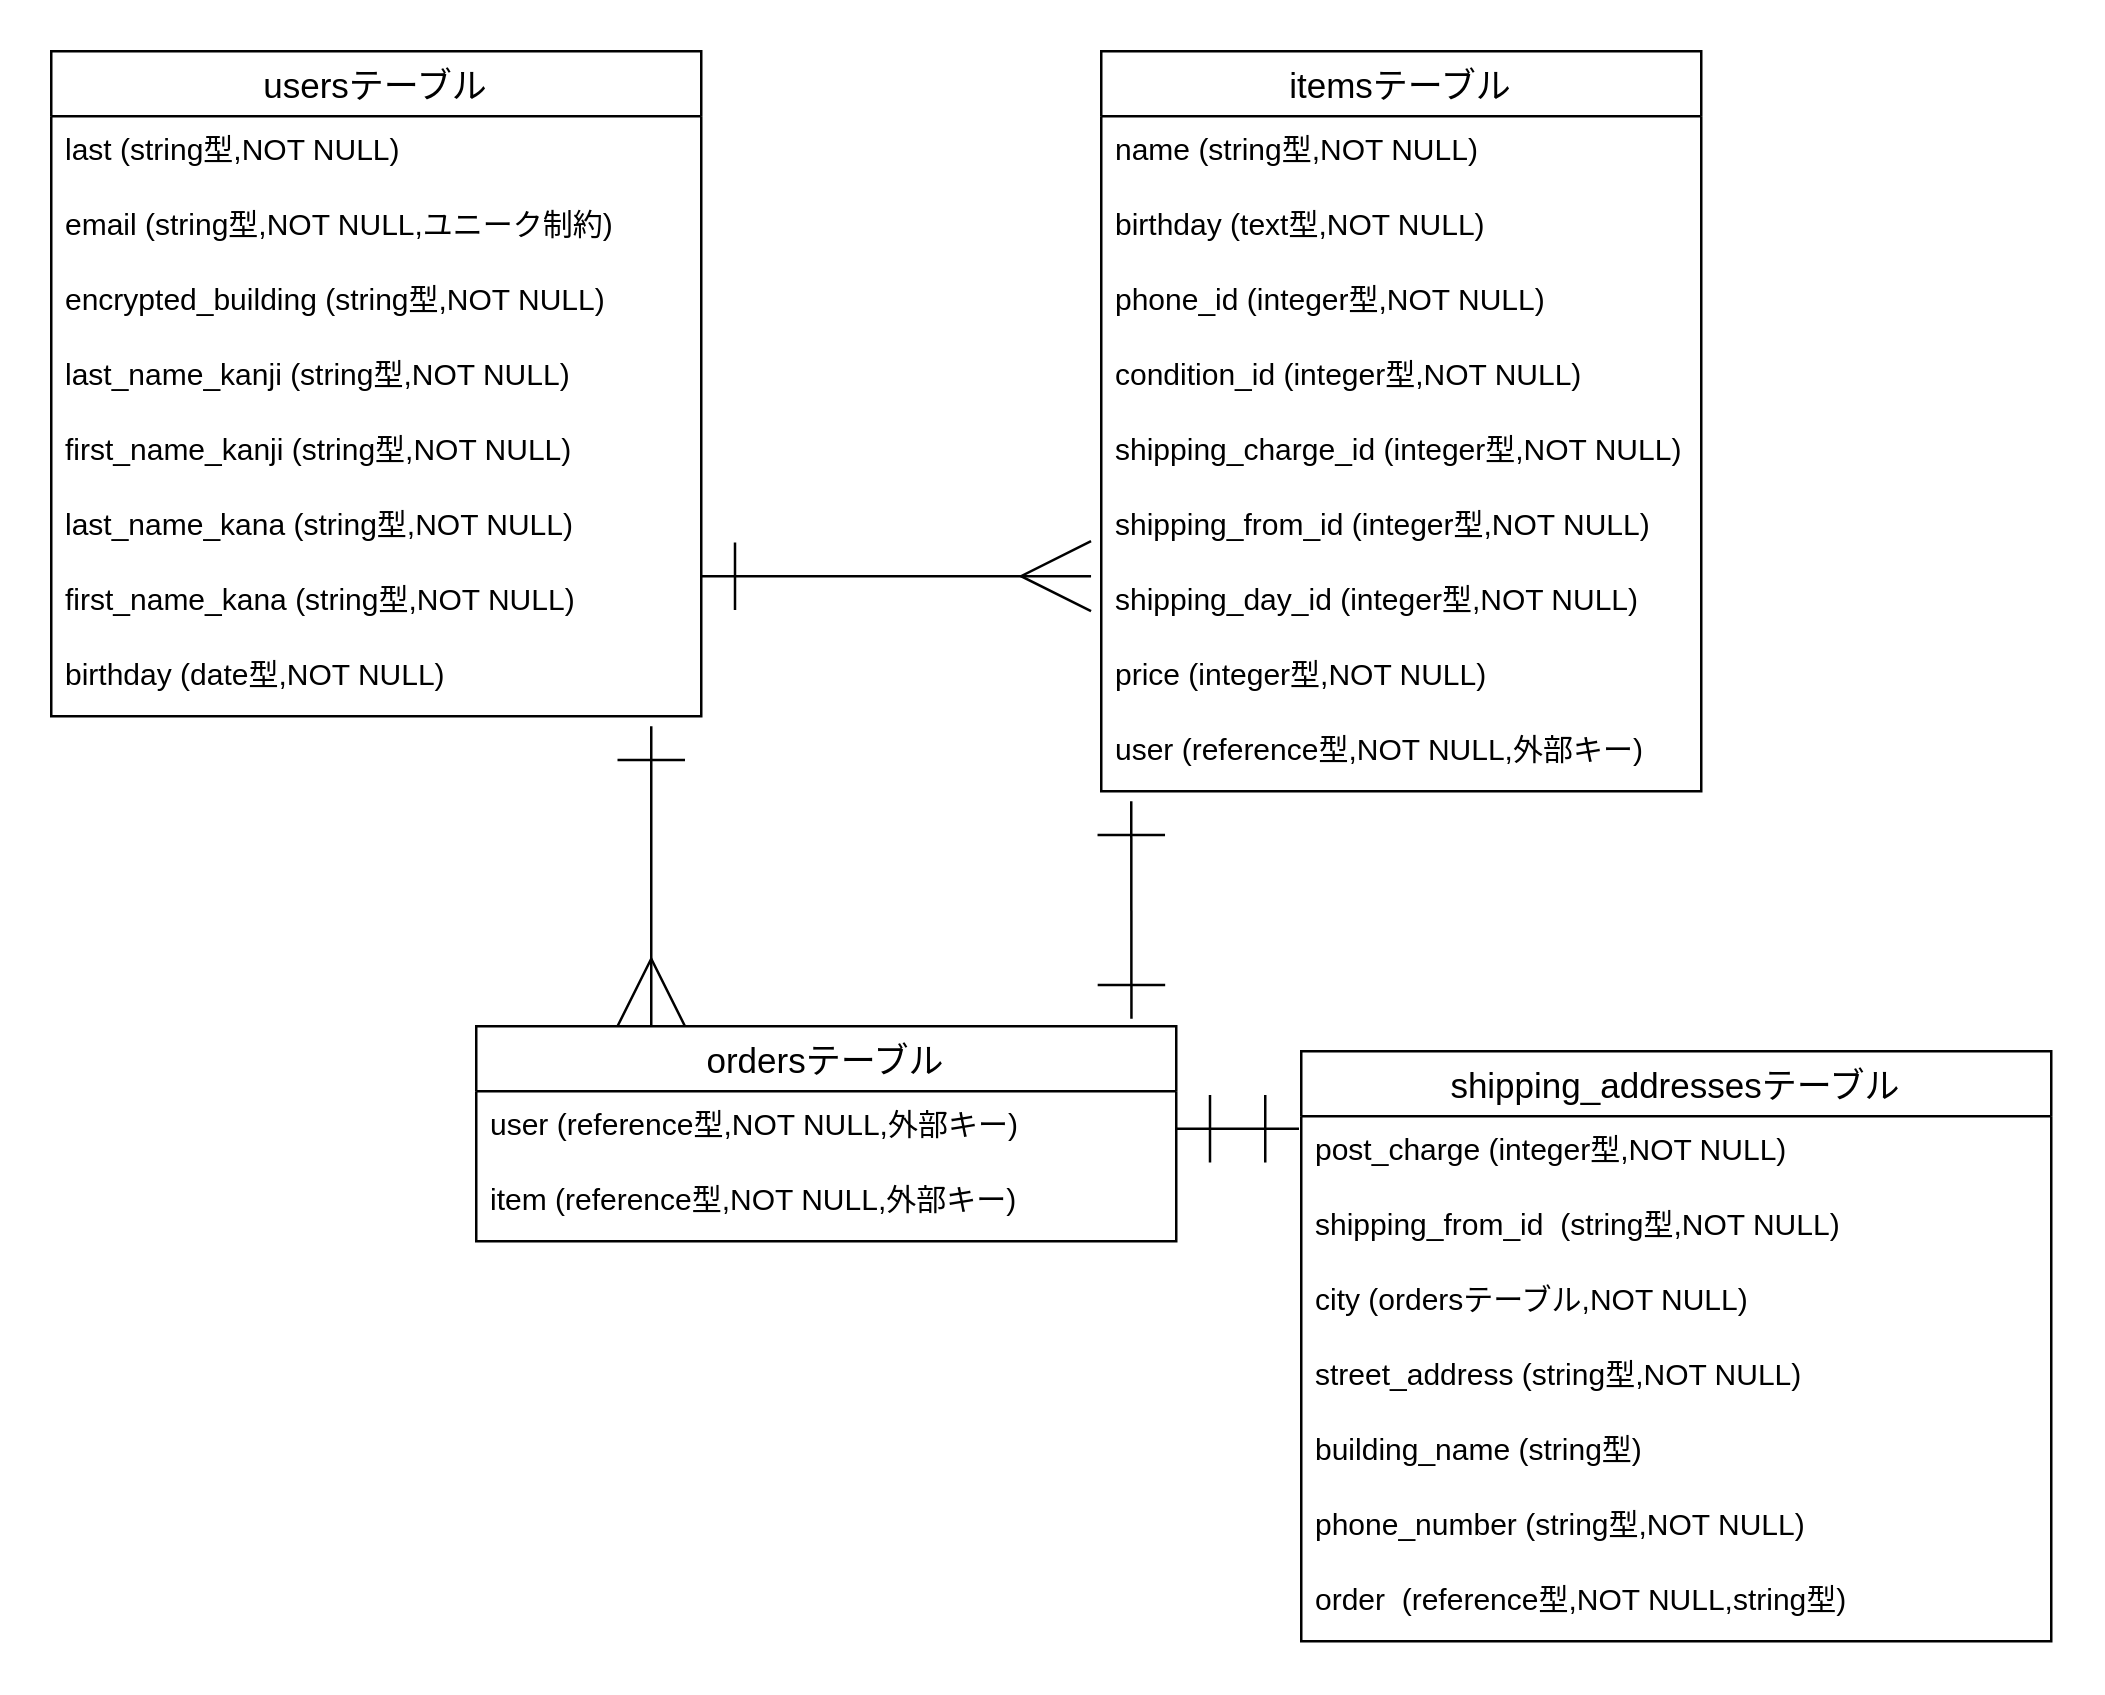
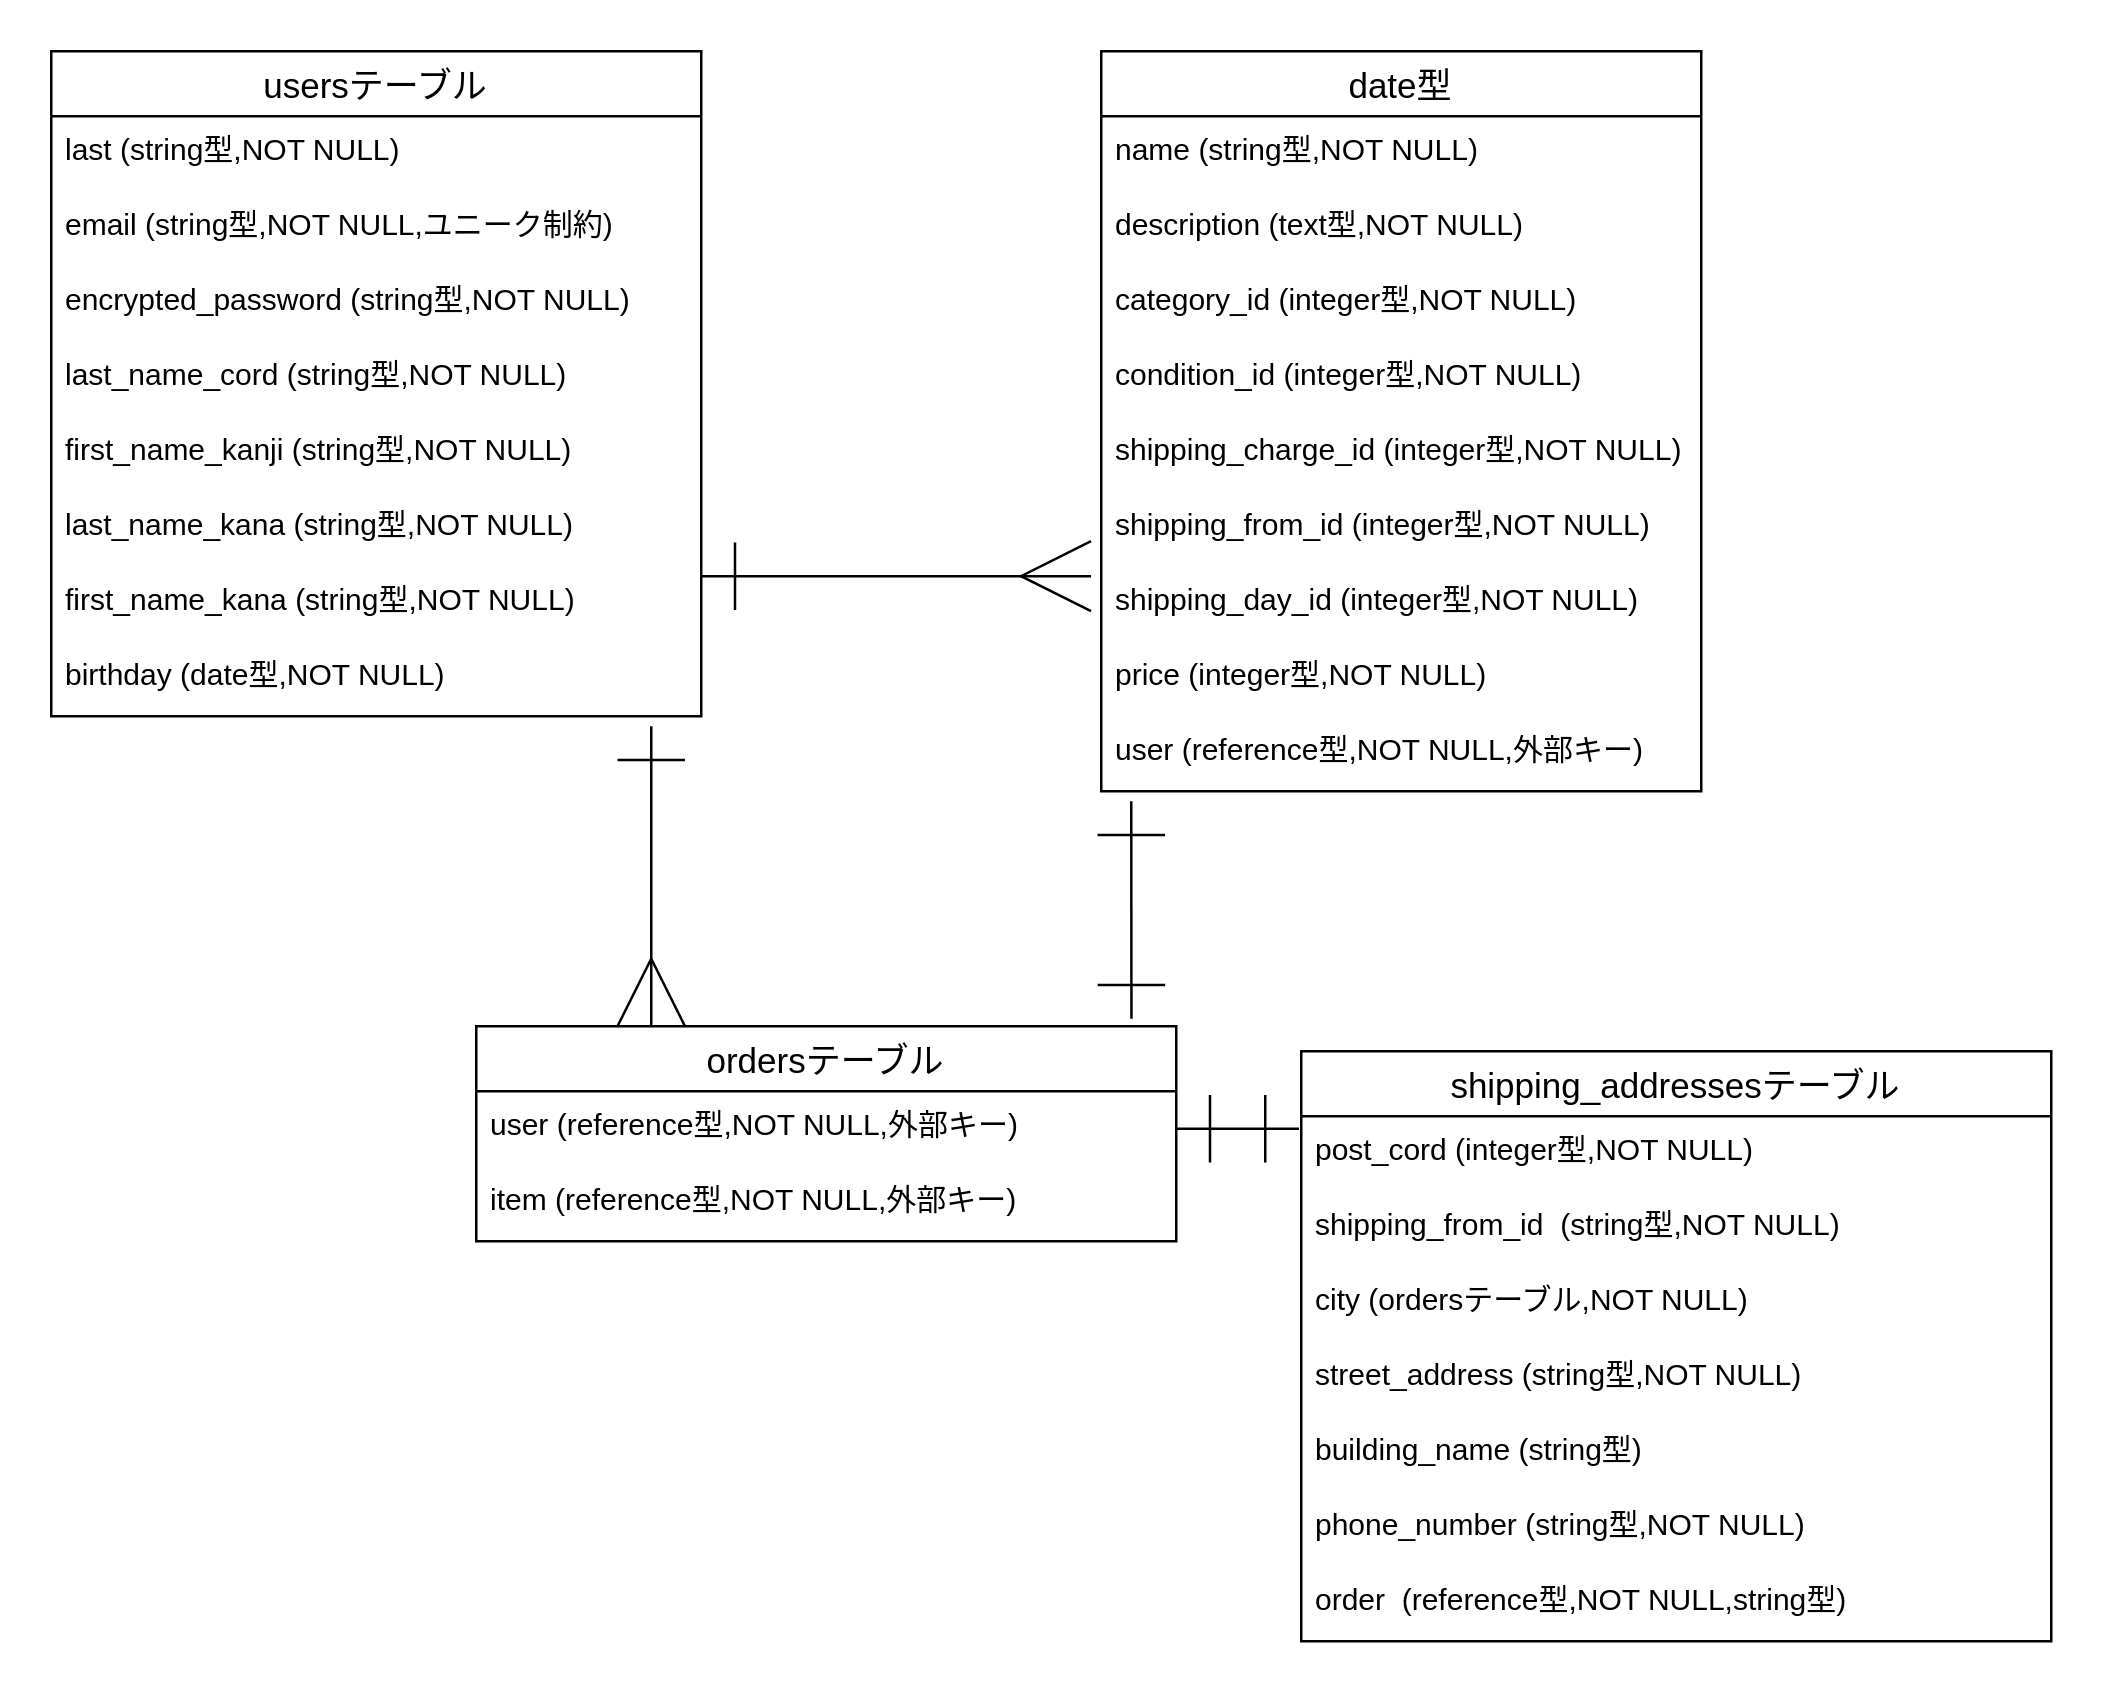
- <mxCell id="11" value="itemsテーブル" style="swimlane;fontStyle=0;childLayout=stackLayout;horizontal=1;startSize=26;horizontalStack=0;resizeParent=1;resizeParentMax=0;resizeLast=0;collapsible=1;marginBottom=0;align=center;fontSize=14;" vertex="1" parent="1"><mxGeometry x="440" y="20" width="240" height="296" as="geometry" /></mxCell>
+ <mxCell id="11" value="date型" style="swimlane;fontStyle=0;childLayout=stackLayout;horizontal=1;startSize=26;horizontalStack=0;resizeParent=1;resizeParentMax=0;resizeLast=0;collapsible=1;marginBottom=0;align=center;fontSize=14;" vertex="1" parent="1"><mxGeometry x="440" y="20" width="240" height="296" as="geometry" /></mxCell>
- <mxCell id="13" value="birthday (text型,NOT NULL)&#10;" style="text;strokeColor=none;fillColor=none;spacingLeft=4;spacingRight=4;overflow=hidden;rotatable=0;points=[[0,0.5],[1,0.5]];portConstraint=eastwest;fontSize=12;" vertex="1" parent="11"><mxGeometry y="56" width="240" height="30" as="geometry" /></mxCell>
+ <mxCell id="13" value="description (text型,NOT NULL)&#10;" style="text;strokeColor=none;fillColor=none;spacingLeft=4;spacingRight=4;overflow=hidden;rotatable=0;points=[[0,0.5],[1,0.5]];portConstraint=eastwest;fontSize=12;" vertex="1" parent="11"><mxGeometry y="56" width="240" height="30" as="geometry" /></mxCell>
- <mxCell id="5" value="encrypted_building (string型,NOT NULL)" style="text;strokeColor=none;fillColor=none;spacingLeft=4;spacingRight=4;overflow=hidden;rotatable=0;points=[[0,0.5],[1,0.5]];portConstraint=eastwest;fontSize=12;" vertex="1" parent="2"><mxGeometry y="86" width="260" height="30" as="geometry" /></mxCell>
+ <mxCell id="5" value="encrypted_password (string型,NOT NULL)" style="text;strokeColor=none;fillColor=none;spacingLeft=4;spacingRight=4;overflow=hidden;rotatable=0;points=[[0,0.5],[1,0.5]];portConstraint=eastwest;fontSize=12;" vertex="1" parent="2"><mxGeometry y="86" width="260" height="30" as="geometry" /></mxCell>
- <mxCell id="14" value="phone_id (integer型,NOT NULL)&#10;" style="text;strokeColor=none;fillColor=none;spacingLeft=4;spacingRight=4;overflow=hidden;rotatable=0;points=[[0,0.5],[1,0.5]];portConstraint=eastwest;fontSize=12;" vertex="1" parent="11"><mxGeometry y="86" width="240" height="30" as="geometry" /></mxCell>
+ <mxCell id="14" value="category_id (integer型,NOT NULL)&#10;" style="text;strokeColor=none;fillColor=none;spacingLeft=4;spacingRight=4;overflow=hidden;rotatable=0;points=[[0,0.5],[1,0.5]];portConstraint=eastwest;fontSize=12;" vertex="1" parent="11"><mxGeometry y="86" width="240" height="30" as="geometry" /></mxCell>
- <mxCell id="6" value="last_name_kanji (string型,NOT NULL)&#10; " style="text;strokeColor=none;fillColor=none;spacingLeft=4;spacingRight=4;overflow=hidden;rotatable=0;points=[[0,0.5],[1,0.5]];portConstraint=eastwest;fontSize=12;" vertex="1" parent="2"><mxGeometry y="116" width="260" height="30" as="geometry" /></mxCell>
+ <mxCell id="6" value="last_name_cord (string型,NOT NULL)&#10; " style="text;strokeColor=none;fillColor=none;spacingLeft=4;spacingRight=4;overflow=hidden;rotatable=0;points=[[0,0.5],[1,0.5]];portConstraint=eastwest;fontSize=12;" vertex="1" parent="2"><mxGeometry y="116" width="260" height="30" as="geometry" /></mxCell>
- <mxCell id="22" value="post_charge (integer型,NOT NULL)&#10;" style="text;strokeColor=none;fillColor=none;spacingLeft=4;spacingRight=4;overflow=hidden;rotatable=0;points=[[0,0.5],[1,0.5]];portConstraint=eastwest;fontSize=12;labelBorderColor=none;fontColor=default;" vertex="1" parent="21"><mxGeometry y="26" width="300" height="30" as="geometry" /></mxCell>
+ <mxCell id="22" value="post_cord (integer型,NOT NULL)&#10;" style="text;strokeColor=none;fillColor=none;spacingLeft=4;spacingRight=4;overflow=hidden;rotatable=0;points=[[0,0.5],[1,0.5]];portConstraint=eastwest;fontSize=12;labelBorderColor=none;fontColor=default;" vertex="1" parent="21"><mxGeometry y="26" width="300" height="30" as="geometry" /></mxCell>
